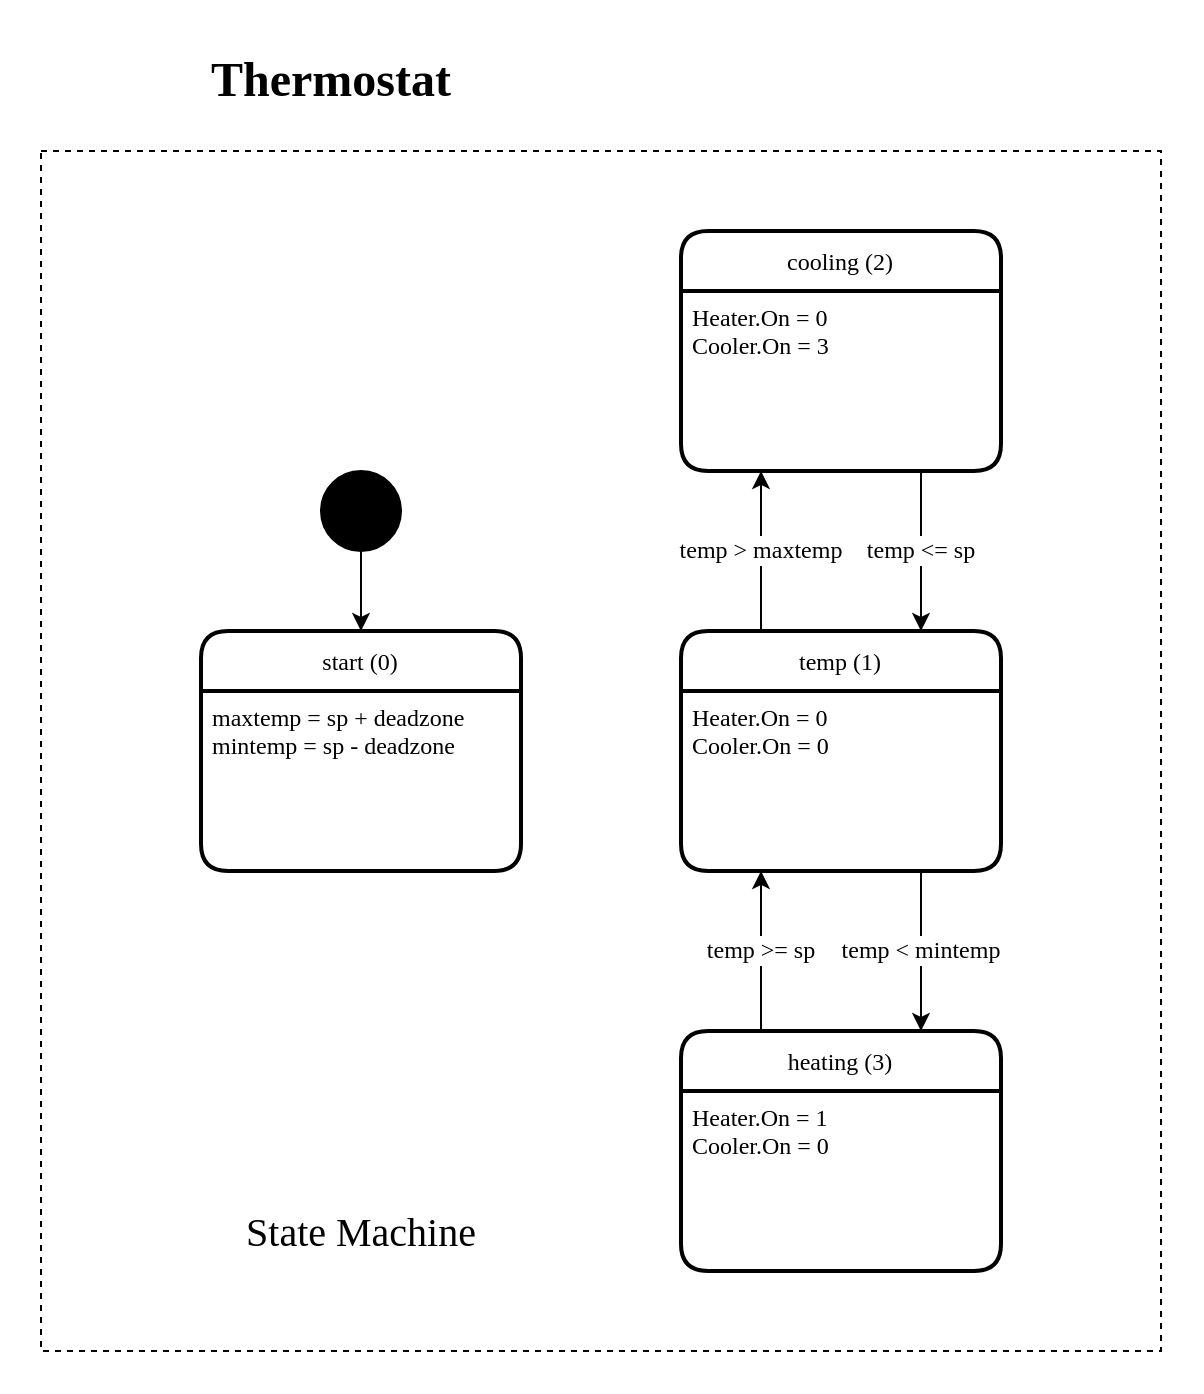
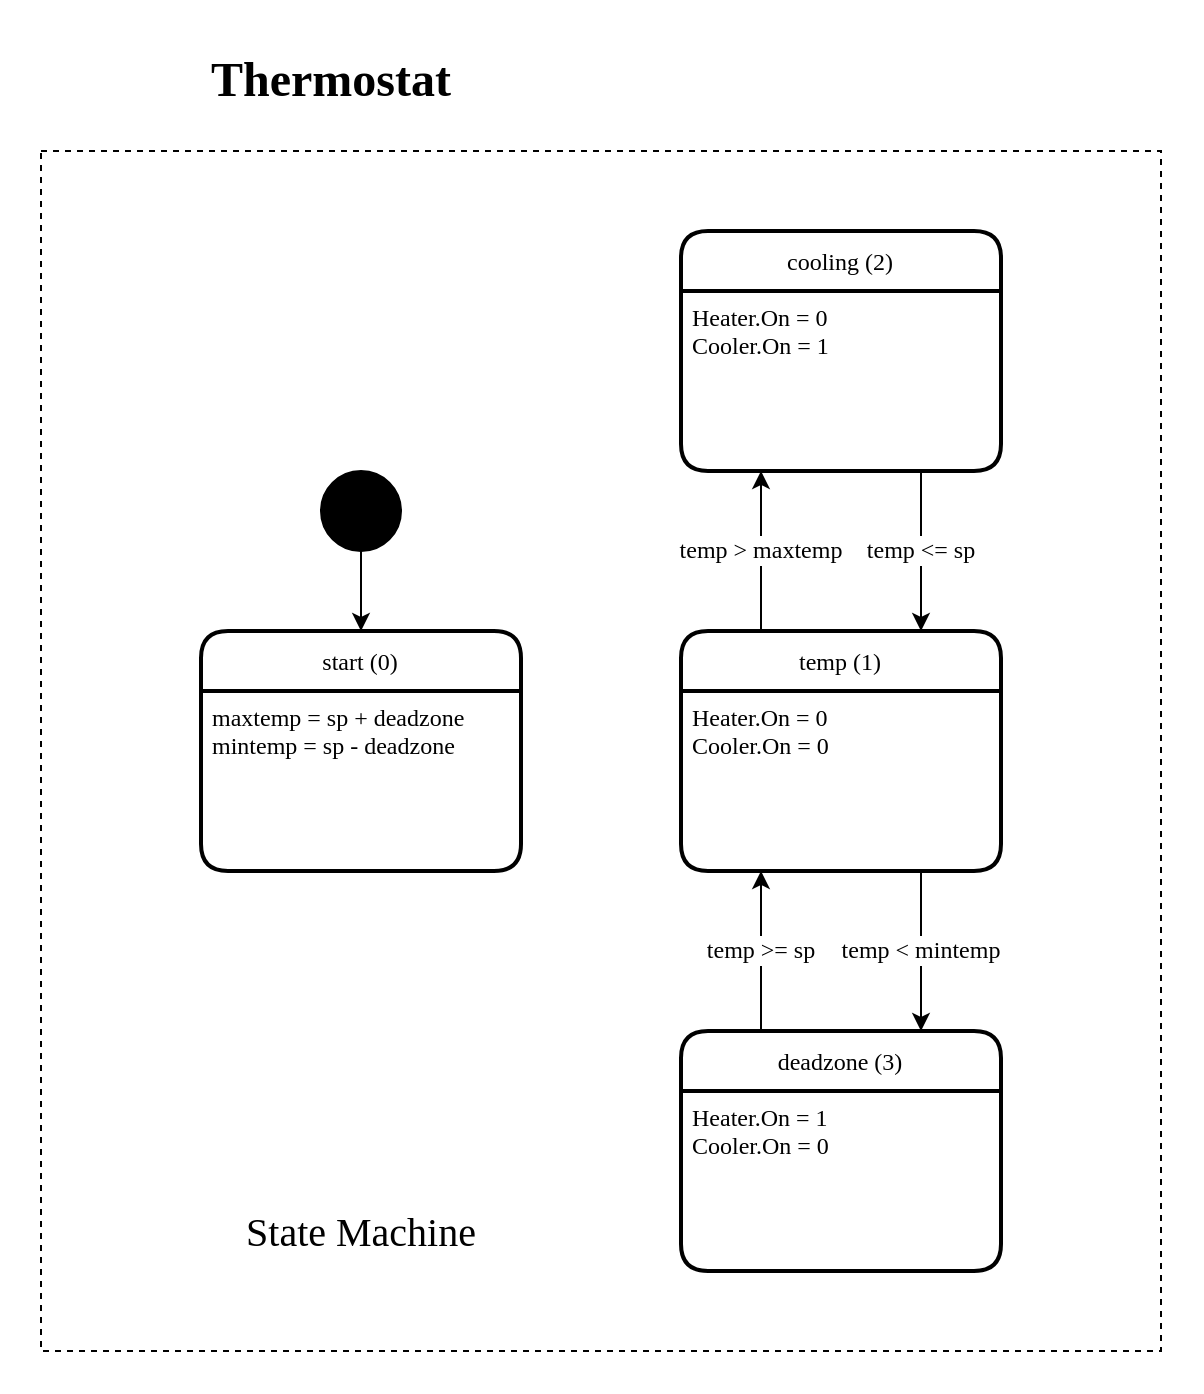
- <mxCell id="13" value="Heater.On = 0&#10;Cooler.On = 3" style="align=left;strokeColor=none;fillColor=none;spacingLeft=4;fontSize=12;verticalAlign=top;resizable=0;rotatable=0;part=1;fontFamily=Atkinson Hyperlegible;fontSource=https%3A%2F%2Ffonts.googleapis.com%2Fcss%3Ffamily%3DAtkinson%2BHyperlegible;" vertex="1" parent="12"><mxGeometry y="30" width="160" height="90" as="geometry" /></mxCell>
+ <mxCell id="13" value="Heater.On = 0&#10;Cooler.On = 1" style="align=left;strokeColor=none;fillColor=none;spacingLeft=4;fontSize=12;verticalAlign=top;resizable=0;rotatable=0;part=1;fontFamily=Atkinson Hyperlegible;fontSource=https%3A%2F%2Ffonts.googleapis.com%2Fcss%3Ffamily%3DAtkinson%2BHyperlegible;" vertex="1" parent="12"><mxGeometry y="30" width="160" height="90" as="geometry" /></mxCell>
- <mxCell id="10" value="heating (3)" style="swimlane;childLayout=stackLayout;horizontal=1;startSize=30;horizontalStack=0;rounded=1;fontSize=12;fontStyle=0;strokeWidth=2;resizeParent=0;resizeLast=1;shadow=0;dashed=0;align=center;fontFamily=Atkinson Hyperlegible;fontSource=https%3A%2F%2Ffonts.googleapis.com%2Fcss%3Ffamily%3DAtkinson%2BHyperlegible;" vertex="1" parent="1"><mxGeometry x="340" y="515" width="160" height="120" as="geometry" /></mxCell>
+ <mxCell id="10" value="deadzone (3)" style="swimlane;childLayout=stackLayout;horizontal=1;startSize=30;horizontalStack=0;rounded=1;fontSize=12;fontStyle=0;strokeWidth=2;resizeParent=0;resizeLast=1;shadow=0;dashed=0;align=center;fontFamily=Atkinson Hyperlegible;fontSource=https%3A%2F%2Ffonts.googleapis.com%2Fcss%3Ffamily%3DAtkinson%2BHyperlegible;" vertex="1" parent="1"><mxGeometry x="340" y="515" width="160" height="120" as="geometry" /></mxCell>
